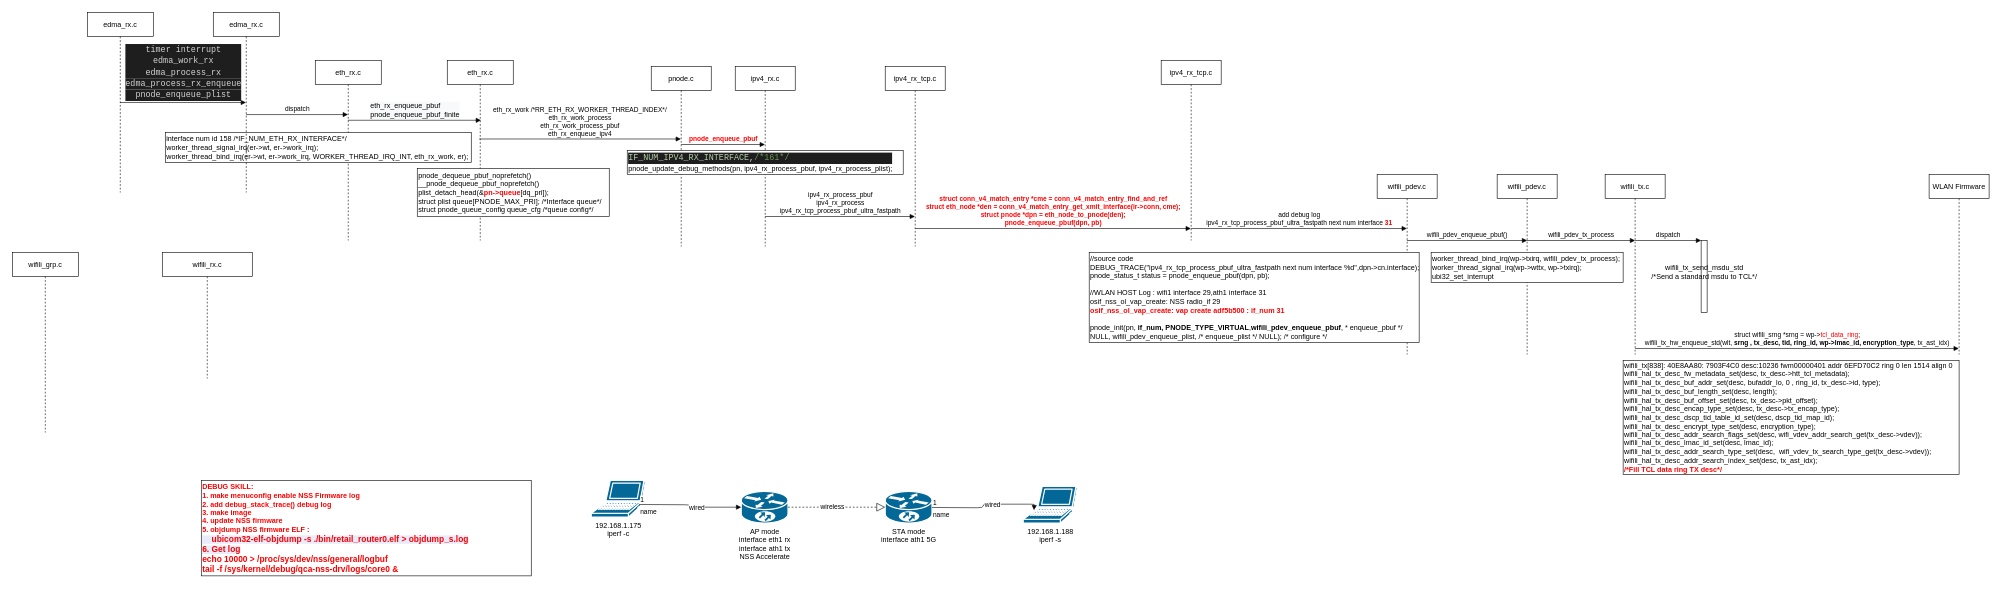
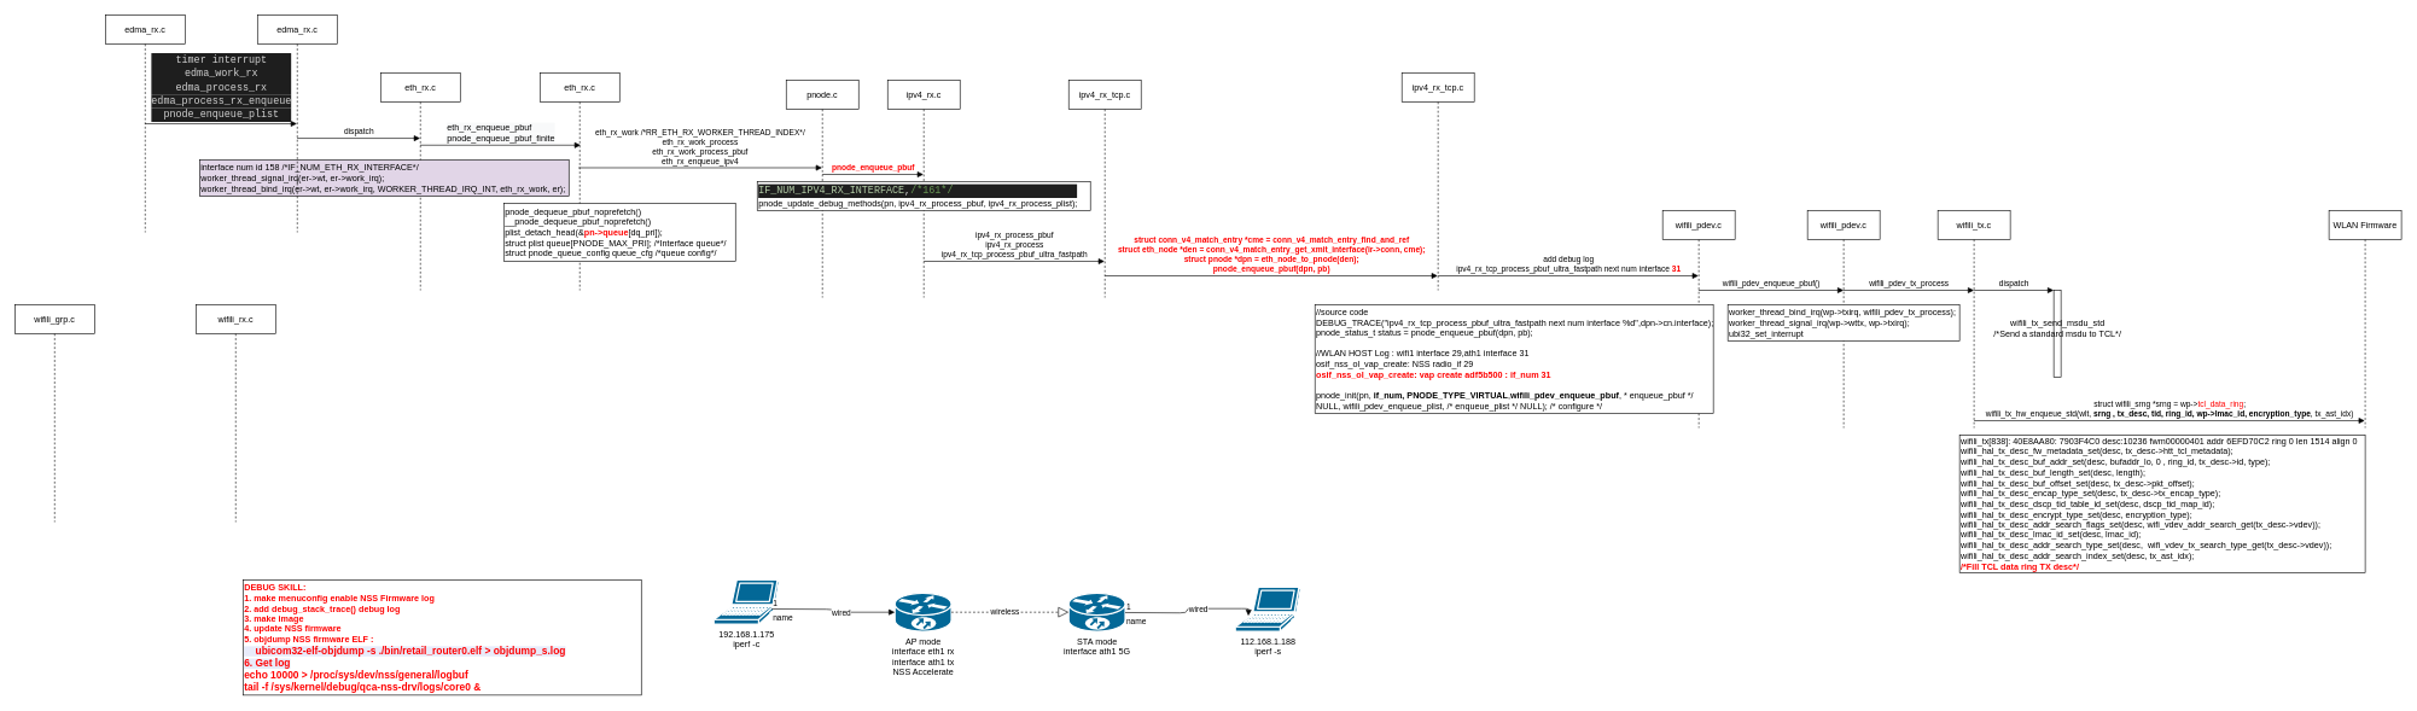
- <mxCell id="39" value="&lt;div&gt;&lt;/div&gt;interface num id 158 /*IF_NUM_ETH_RX_INTERFACE*/&lt;br&gt;&lt;div&gt;&lt;span&gt;worker_thread_signal_irq(er-&amp;gt;wt, er-&amp;gt;work_irq);&lt;/span&gt;&lt;br&gt;&lt;/div&gt;&lt;div&gt;worker_thread_bind_irq(er-&amp;gt;wt, er-&amp;gt;work_irq, WORKER_THREAD_IRQ_INT, eth_rx_work, er);&lt;/div&gt;" style="html=1;labelPosition=center;verticalLabelPosition=middle;align=left;verticalAlign=middle;textDirection=ltr;" parent="1" vertex="1"><mxGeometry x="275" y="220" width="510" height="50" as="geometry" /></mxCell>
+ <mxCell id="39" value="&lt;div&gt;&lt;/div&gt;interface num id 158 /*IF_NUM_ETH_RX_INTERFACE*/&lt;br&gt;&lt;div&gt;&lt;span&gt;worker_thread_signal_irq(er-&amp;gt;wt, er-&amp;gt;work_irq);&lt;/span&gt;&lt;br&gt;&lt;/div&gt;&lt;div&gt;worker_thread_bind_irq(er-&amp;gt;wt, er-&amp;gt;work_irq, WORKER_THREAD_IRQ_INT, eth_rx_work, er);&lt;/div&gt;" style="html=1;labelPosition=center;verticalLabelPosition=middle;align=left;verticalAlign=middle;textDirection=ltr;fillColor=#e1d5e7;" parent="1" vertex="1"><mxGeometry x="275" y="220" width="510" height="50" as="geometry" /></mxCell>
- <mxCell id="42" value="wifili_rx.c" style="shape=umlLifeline;perimeter=lifelinePerimeter;container=1;collapsible=0;recursiveResize=0;rounded=0;shadow=0;strokeWidth=1;" parent="1" vertex="1"><mxGeometry x="270" y="420" width="150" height="210" as="geometry" /></mxCell>
+ <mxCell id="42" value="wifili_rx.c" style="shape=umlLifeline;perimeter=lifelinePerimeter;container=1;collapsible=0;recursiveResize=0;rounded=0;shadow=0;strokeWidth=1;" parent="1" vertex="1"><mxGeometry x="270" y="420" width="110" height="300" as="geometry" /></mxCell>
- <mxCell id="25" value="192.168.1.188&lt;br&gt;iperf -s" style="shape=mxgraph.cisco.computers_and_peripherals.laptop;html=1;pointerEvents=1;dashed=0;fillColor=#036897;strokeColor=#ffffff;strokeWidth=2;verticalLabelPosition=bottom;verticalAlign=top;align=center;outlineConnect=0;" parent="1" vertex="1"><mxGeometry x="1705" y="810" width="90" height="61" as="geometry" /></mxCell>
+ <mxCell id="25" value="112.168.1.188&lt;br&gt;iperf -s" style="shape=mxgraph.cisco.computers_and_peripherals.laptop;html=1;pointerEvents=1;dashed=0;fillColor=#036897;strokeColor=#ffffff;strokeWidth=2;verticalLabelPosition=bottom;verticalAlign=top;align=center;outlineConnect=0;" parent="1" vertex="1"><mxGeometry x="1705" y="810" width="90" height="61" as="geometry" /></mxCell>
